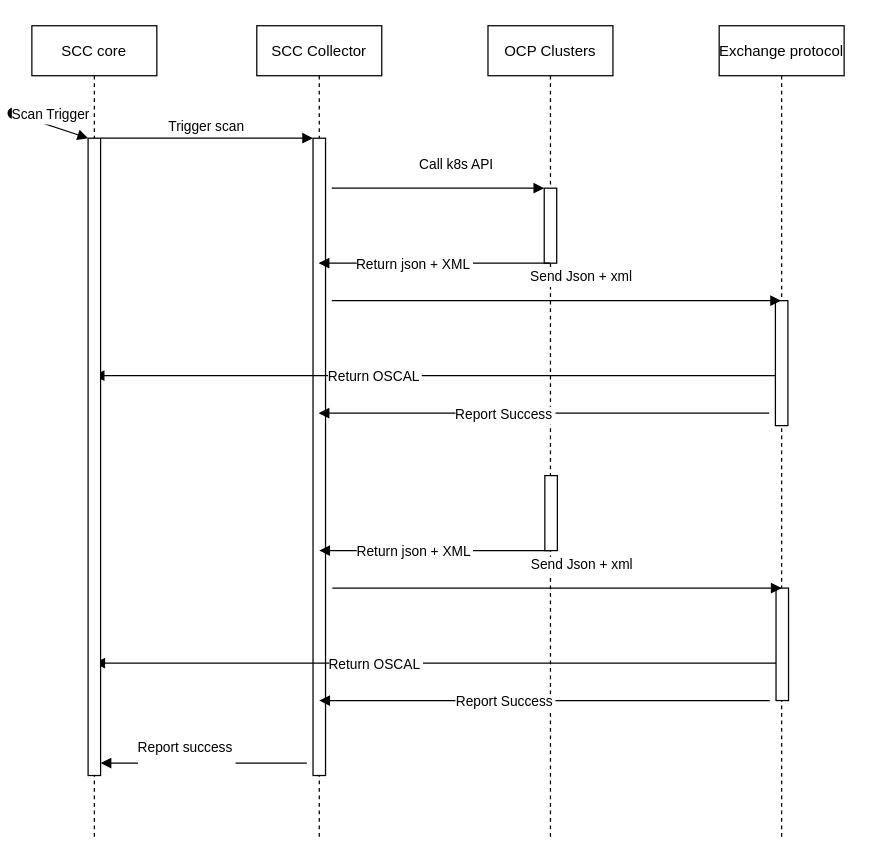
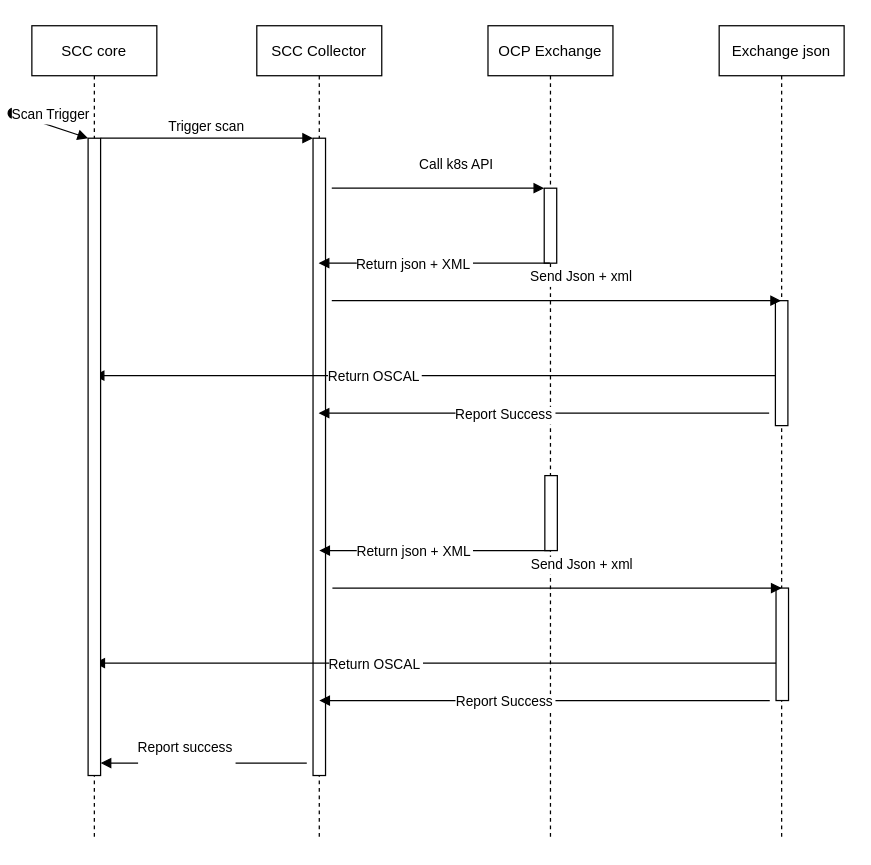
- <mxCell id="8" value="OCP Clusters" style="shape=umlLifeline;perimeter=lifelinePerimeter;container=1;collapsible=0;recursiveResize=0;rounded=0;shadow=0;strokeWidth=1;" vertex="1" parent="1"><mxGeometry x="385" y="20" width="100" height="650" as="geometry" /></mxCell>
+ <mxCell id="8" value="OCP Exchange" style="shape=umlLifeline;perimeter=lifelinePerimeter;container=1;collapsible=0;recursiveResize=0;rounded=0;shadow=0;strokeWidth=1;" vertex="1" parent="1"><mxGeometry x="385" y="20" width="100" height="650" as="geometry" /></mxCell>
- <mxCell id="10" value="Exchange protocol" style="shape=umlLifeline;perimeter=lifelinePerimeter;container=1;collapsible=0;recursiveResize=0;rounded=0;shadow=0;strokeWidth=1;" vertex="1" parent="1"><mxGeometry x="570" y="20" width="100" height="650" as="geometry" /></mxCell>
+ <mxCell id="10" value="Exchange json" style="shape=umlLifeline;perimeter=lifelinePerimeter;container=1;collapsible=0;recursiveResize=0;rounded=0;shadow=0;strokeWidth=1;" vertex="1" parent="1"><mxGeometry x="570" y="20" width="100" height="650" as="geometry" /></mxCell>
